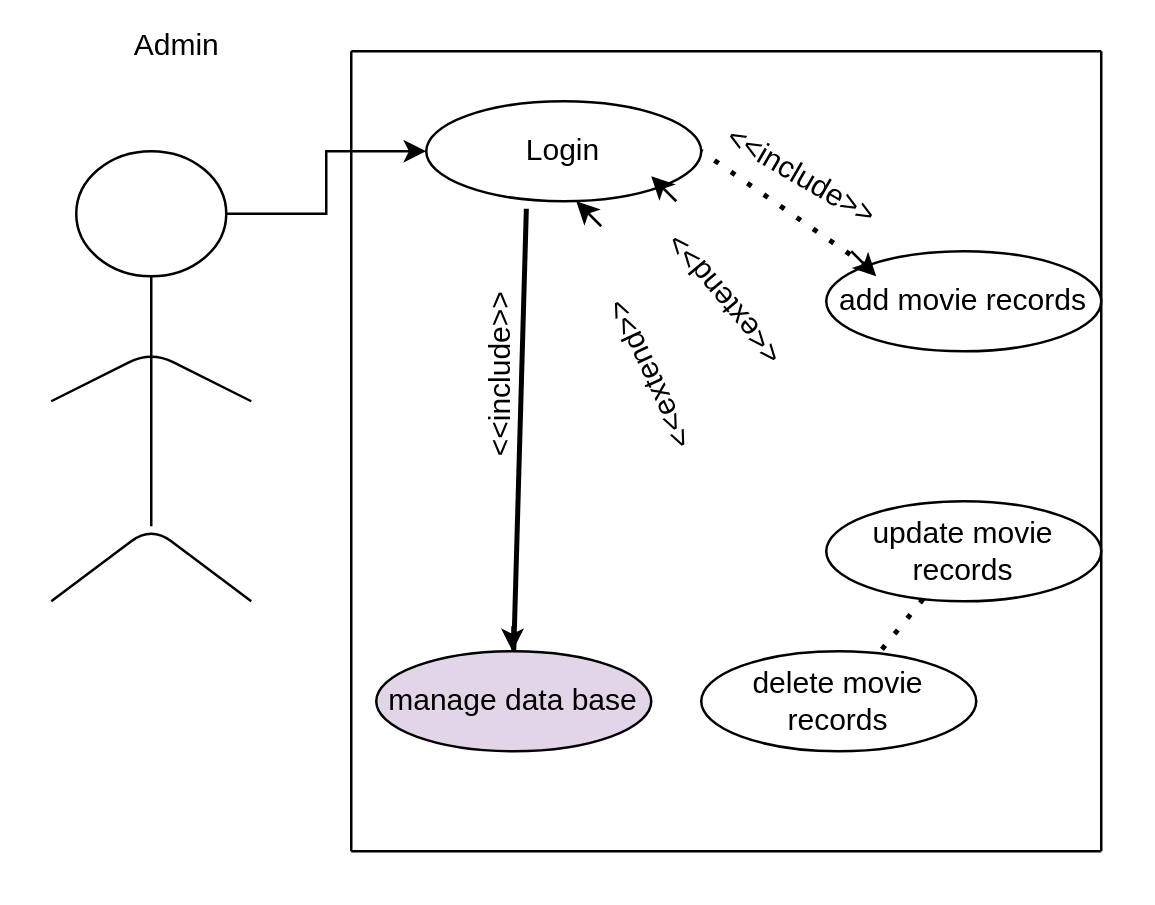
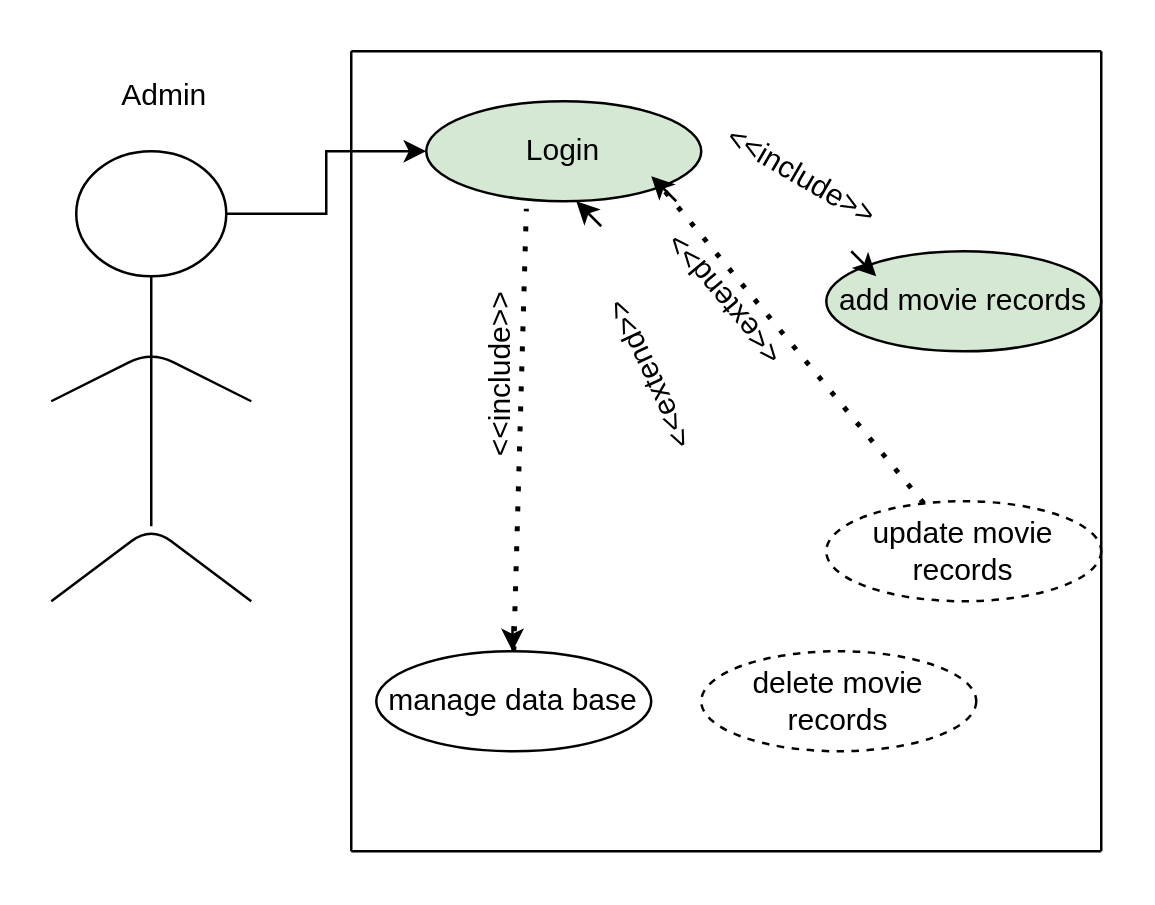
- <mxCell id="25" value="&lt;div&gt;Admin&lt;/div&gt;&lt;div&gt;&lt;br&gt;&lt;/div&gt;" style="text;html=1;align=center;verticalAlign=middle;resizable=0;points=[];autosize=1;" vertex="1" parent="1"><mxGeometry x="45" y="10" width="50" height="30" as="geometry" /></mxCell>
+ <mxCell id="25" value="&lt;div&gt;Admin&lt;/div&gt;&lt;div&gt;&lt;br&gt;&lt;/div&gt;" style="text;html=1;align=center;verticalAlign=middle;resizable=0;points=[];autosize=1;" vertex="1" parent="1"><mxGeometry x="40" y="30" width="50" height="30" as="geometry" /></mxCell>
- <mxCell id="11" value="Login" style="ellipse;whiteSpace=wrap;html=1;" vertex="1" parent="1"><mxGeometry x="170" y="40" width="110" height="40" as="geometry" /></mxCell>
+ <mxCell id="11" value="Login" style="ellipse;whiteSpace=wrap;html=1;fillColor=#d5e8d4;" vertex="1" parent="1"><mxGeometry x="170" y="40" width="110" height="40" as="geometry" /></mxCell>
- <mxCell id="18" value="" style="endArrow=none;dashed=1;html=1;dashPattern=1 3;strokeWidth=2;exitX=0;exitY=0;exitDx=0;exitDy=0;entryX=1;entryY=0.5;entryDx=0;entryDy=0;" edge="1" parent="1" source="12" target="11"><mxGeometry width="50" height="50" relative="1" as="geometry"><mxPoint x="235" y="290" as="sourcePoint" /><mxPoint x="240.04" y="113" as="targetPoint" /></mxGeometry></mxCell>
- <mxCell id="12" value="add movie records" style="ellipse;whiteSpace=wrap;html=1;" vertex="1" parent="1"><mxGeometry x="330" y="100" width="110" height="40" as="geometry" /></mxCell>
+ <mxCell id="12" value="add movie records" style="ellipse;whiteSpace=wrap;html=1;fillColor=#d5e8d4;" vertex="1" parent="1"><mxGeometry x="330" y="100" width="110" height="40" as="geometry" /></mxCell>
- <mxCell id="16" value="" style="endArrow=none;dashed=0;html=1;dashPattern=1 3;strokeWidth=2;exitX=0.5;exitY=0;exitDx=0;exitDy=0;entryX=0.364;entryY=1.075;entryDx=0;entryDy=0;entryPerimeter=0;" edge="1" parent="1" source="15" target="11"><mxGeometry width="50" height="50" relative="1" as="geometry"><mxPoint x="190" y="220" as="sourcePoint" /><mxPoint x="240" y="170" as="targetPoint" /></mxGeometry></mxCell>
+ <mxCell id="16" value="" style="endArrow=none;dashed=1;html=1;dashPattern=1 3;strokeWidth=2;exitX=0.5;exitY=0;exitDx=0;exitDy=0;entryX=0.364;entryY=1.075;entryDx=0;entryDy=0;entryPerimeter=0;" edge="1" parent="1" source="15" target="11"><mxGeometry width="50" height="50" relative="1" as="geometry"><mxPoint x="190" y="220" as="sourcePoint" /><mxPoint x="240" y="170" as="targetPoint" /></mxGeometry></mxCell>
- <mxCell id="13" value="update movie records" style="ellipse;whiteSpace=wrap;html=1;" vertex="1" parent="1"><mxGeometry x="330" y="200" width="110" height="40" as="geometry" /></mxCell>
+ <mxCell id="13" value="update movie records" style="ellipse;whiteSpace=wrap;html=1;dashed=1;" vertex="1" parent="1"><mxGeometry x="330" y="200" width="110" height="40" as="geometry" /></mxCell>
- <mxCell id="17" value="" style="endArrow=none;dashed=1;html=1;dashPattern=1 3;strokeWidth=2;" edge="1" parent="1" source="13" target="14"><mxGeometry width="50" height="50" relative="1" as="geometry"><mxPoint x="225" y="280" as="sourcePoint" /><mxPoint x="230.04" y="103" as="targetPoint" /></mxGeometry></mxCell>
+ <mxCell id="17" value="" style="endArrow=none;dashed=1;html=1;dashPattern=1 3;strokeWidth=2;entryX=1;entryY=1;entryDx=0;entryDy=0;" edge="1" parent="1" source="13" target="11"><mxGeometry width="50" height="50" relative="1" as="geometry"><mxPoint x="225" y="280" as="sourcePoint" /><mxPoint x="230.04" y="103" as="targetPoint" /></mxGeometry></mxCell>
- <mxCell id="15" value="manage data base" style="ellipse;whiteSpace=wrap;html=1;fillColor=#e1d5e7;" vertex="1" parent="1"><mxGeometry x="150" y="260" width="110" height="40" as="geometry" /></mxCell>
+ <mxCell id="15" value="manage data base" style="ellipse;whiteSpace=wrap;html=1;" vertex="1" parent="1"><mxGeometry x="150" y="260" width="110" height="40" as="geometry" /></mxCell>
- <mxCell id="14" value="delete movie records" style="ellipse;whiteSpace=wrap;html=1;" vertex="1" parent="1"><mxGeometry x="280" y="260" width="110" height="40" as="geometry" /></mxCell>
+ <mxCell id="14" value="delete movie records" style="ellipse;whiteSpace=wrap;html=1;dashed=1;" vertex="1" parent="1"><mxGeometry x="280" y="260" width="110" height="40" as="geometry" /></mxCell>
